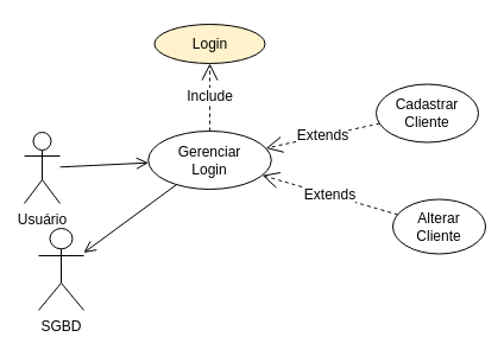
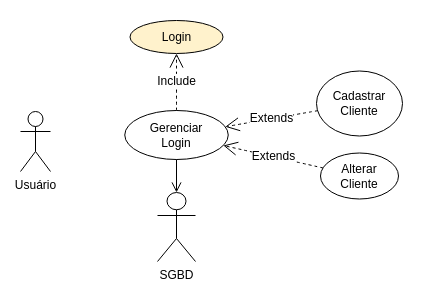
- <mxCell id="5" value="Cadastrar&lt;div&gt;Cliente&lt;/div&gt;" style="ellipse;whiteSpace=wrap;html=1;" parent="1" vertex="1"><mxGeometry x="316" y="70.5" width="86" height="49" as="geometry" /></mxCell>
+ <mxCell id="5" value="Cadastrar&lt;div&gt;Cliente&lt;/div&gt;" style="ellipse;whiteSpace=wrap;html=1;" parent="1" vertex="1"><mxGeometry x="316" y="70.5" width="86" height="65" as="geometry" /></mxCell>
- <mxCell id="12" value="" style="endArrow=open;html=1;rounded=0;fontSize=12;startSize=8;endSize=8;endFill=0;curved=1;" parent="1" source="2" target="6" edge="1"><mxGeometry relative="1" as="geometry"><mxPoint x="73" y="105.692" as="sourcePoint" /><mxPoint x="-185" y="124" as="targetPoint" /></mxGeometry></mxCell>
- <mxCell id="9" value="Alterar&lt;div&gt;&lt;span style=&quot;background-color: initial;&quot;&gt;Cliente&lt;/span&gt;&lt;/div&gt;" style="ellipse;whiteSpace=wrap;html=1;" parent="1" vertex="1"><mxGeometry x="330" y="167.5" width="78" height="46" as="geometry" /></mxCell>
+ <mxCell id="9" value="Alterar&lt;div&gt;&lt;span style=&quot;background-color: initial;&quot;&gt;Cliente&lt;/span&gt;&lt;/div&gt;" style="ellipse;whiteSpace=wrap;html=1;" parent="1" vertex="1"><mxGeometry x="320" y="152.5" width="78" height="46" as="geometry" /></mxCell>
- <mxCell id="3" value="&lt;div&gt;SGBD&lt;/div&gt;" style="shape=umlActor;verticalLabelPosition=bottom;verticalAlign=top;html=1;" parent="1" vertex="1"><mxGeometry x="32" y="192" width="38" height="69" as="geometry" /></mxCell>
+ <mxCell id="3" value="&lt;div&gt;SGBD&lt;/div&gt;" style="shape=umlActor;verticalLabelPosition=bottom;verticalAlign=top;html=1;" parent="1" vertex="1"><mxGeometry x="157" y="192" width="38" height="69" as="geometry" /></mxCell>
